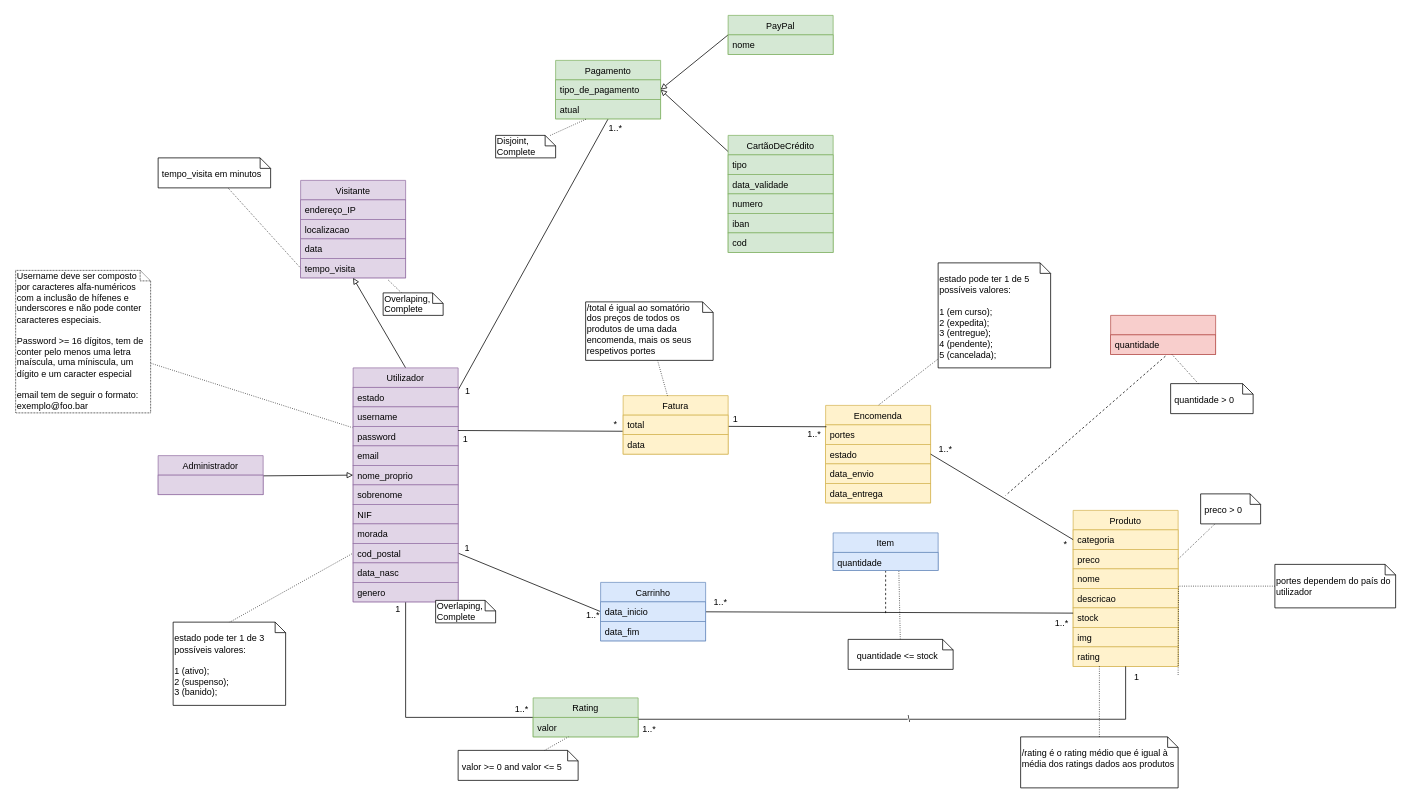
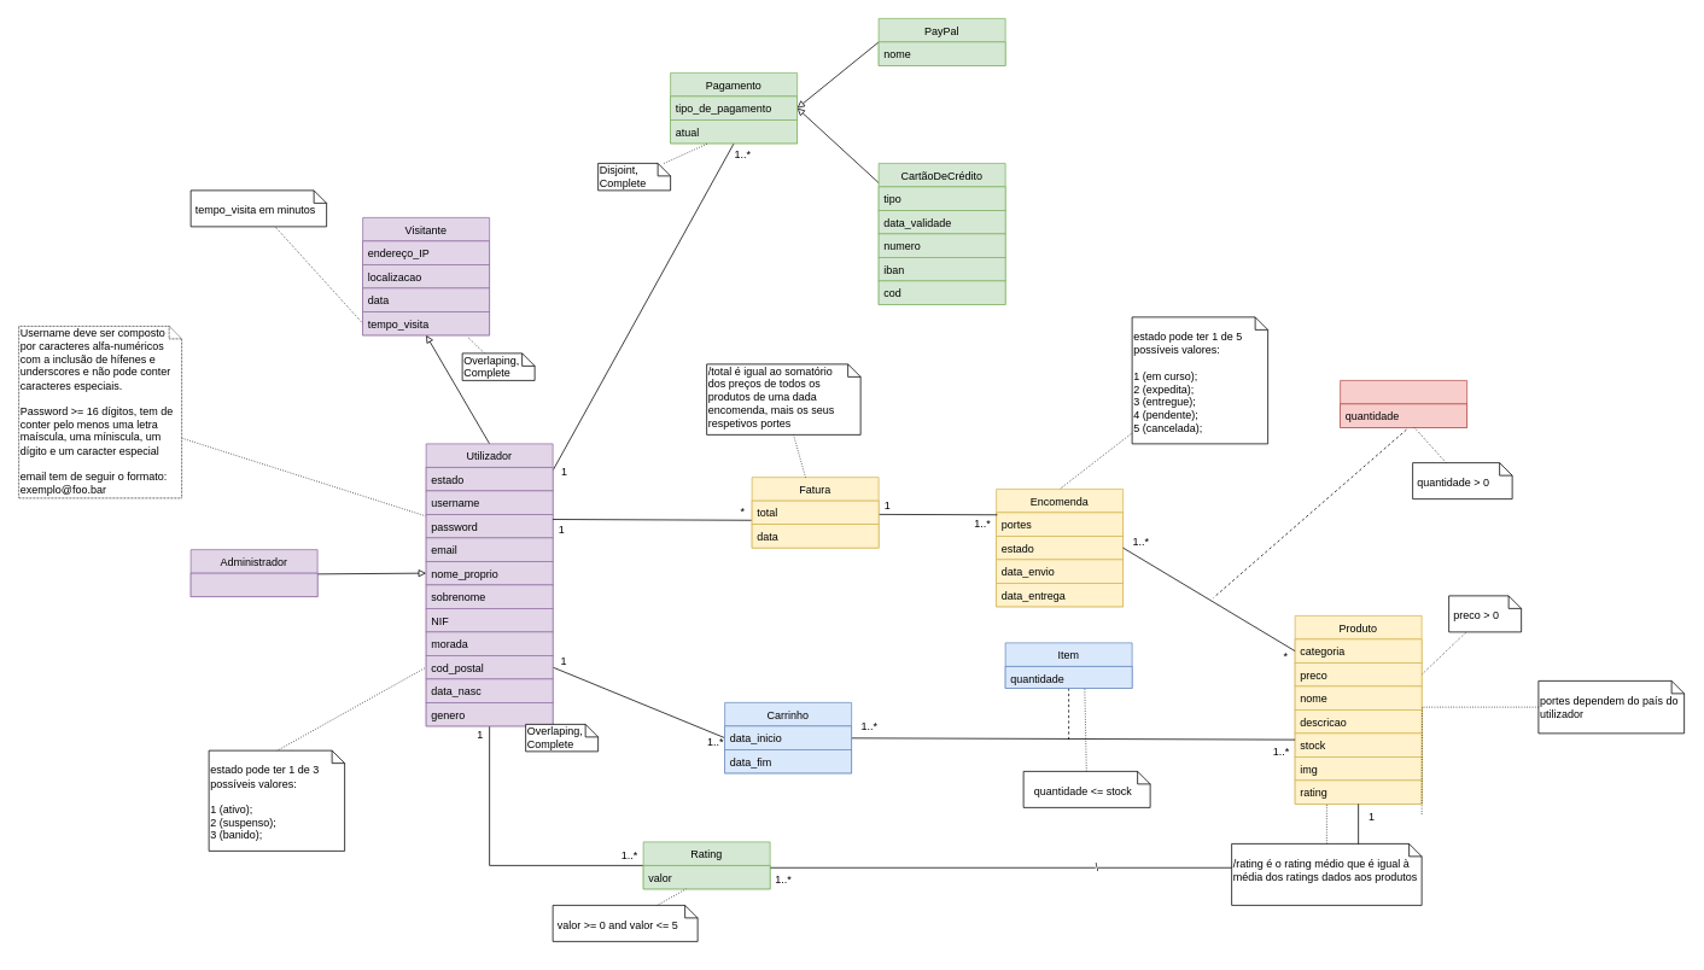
- <mxCell id="87" value="&lt;br&gt;/rating é o rating médio que é igual à média dos ratings dados aos produtos" style="shape=note;whiteSpace=wrap;html=1;size=14;verticalAlign=top;align=left;spacingTop=-6;" parent="1" vertex="1"><mxGeometry x="1360" y="982" width="210" height="68" as="geometry" /></mxCell>
+ <mxCell id="87" value="&lt;br&gt;/rating é o rating médio que é igual à média dos ratings dados aos produtos" style="shape=note;whiteSpace=wrap;html=1;size=14;verticalAlign=top;align=left;spacingTop=-6;" parent="1" vertex="1"><mxGeometry x="1360" y="932" width="210" height="68" as="geometry" /></mxCell>
